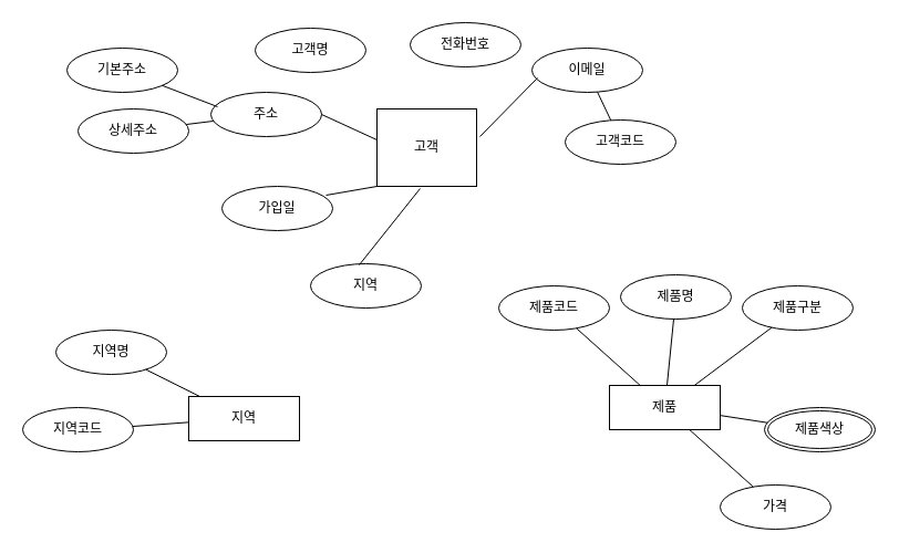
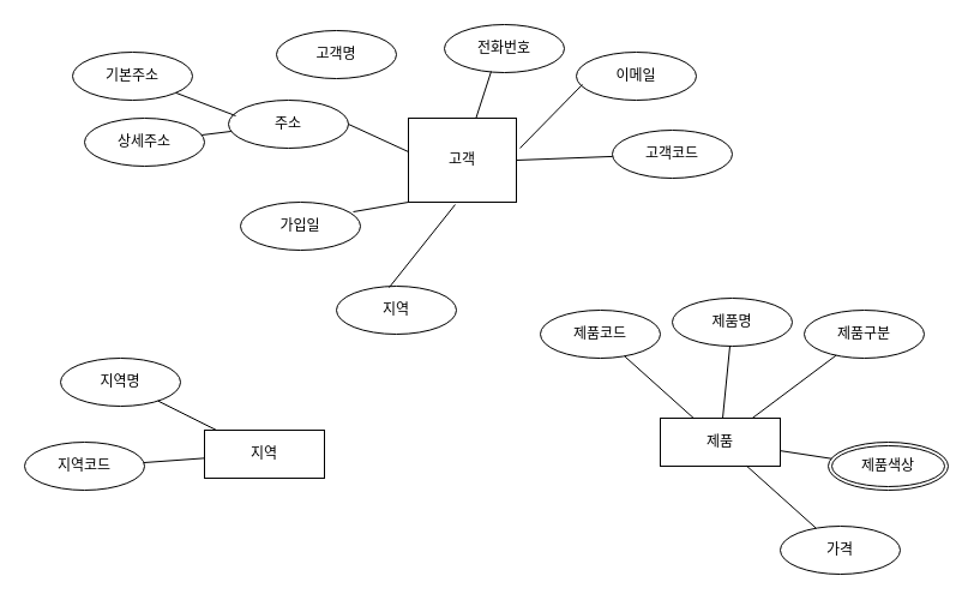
+ <mxCell id="5" value="" style="endArrow=none;html=1;rounded=0;exitX=0.39;exitY=0.975;exitDx=0;exitDy=0;exitPerimeter=0;" edge="1" parent="1" source="4" target="2"><mxGeometry relative="1" as="geometry"><mxPoint x="450" y="63" as="sourcePoint" /><mxPoint x="473" y="94" as="targetPoint" /></mxGeometry></mxCell>
- <mxCell id="9" value="" style="endArrow=none;html=1;rounded=0;" edge="1" parent="1" source="8" target="6"><mxGeometry relative="1" as="geometry"><mxPoint x="505" y="87" as="sourcePoint" /><mxPoint x="440" y="126" as="targetPoint" /></mxGeometry></mxCell>
+ <mxCell id="9" value="" style="endArrow=none;html=1;rounded=0;entryX=1;entryY=0.5;entryDx=0;entryDy=0;" edge="1" parent="1" source="8" target="2"><mxGeometry relative="1" as="geometry"><mxPoint x="505" y="87" as="sourcePoint" /><mxPoint x="440" y="126" as="targetPoint" /></mxGeometry></mxCell>
